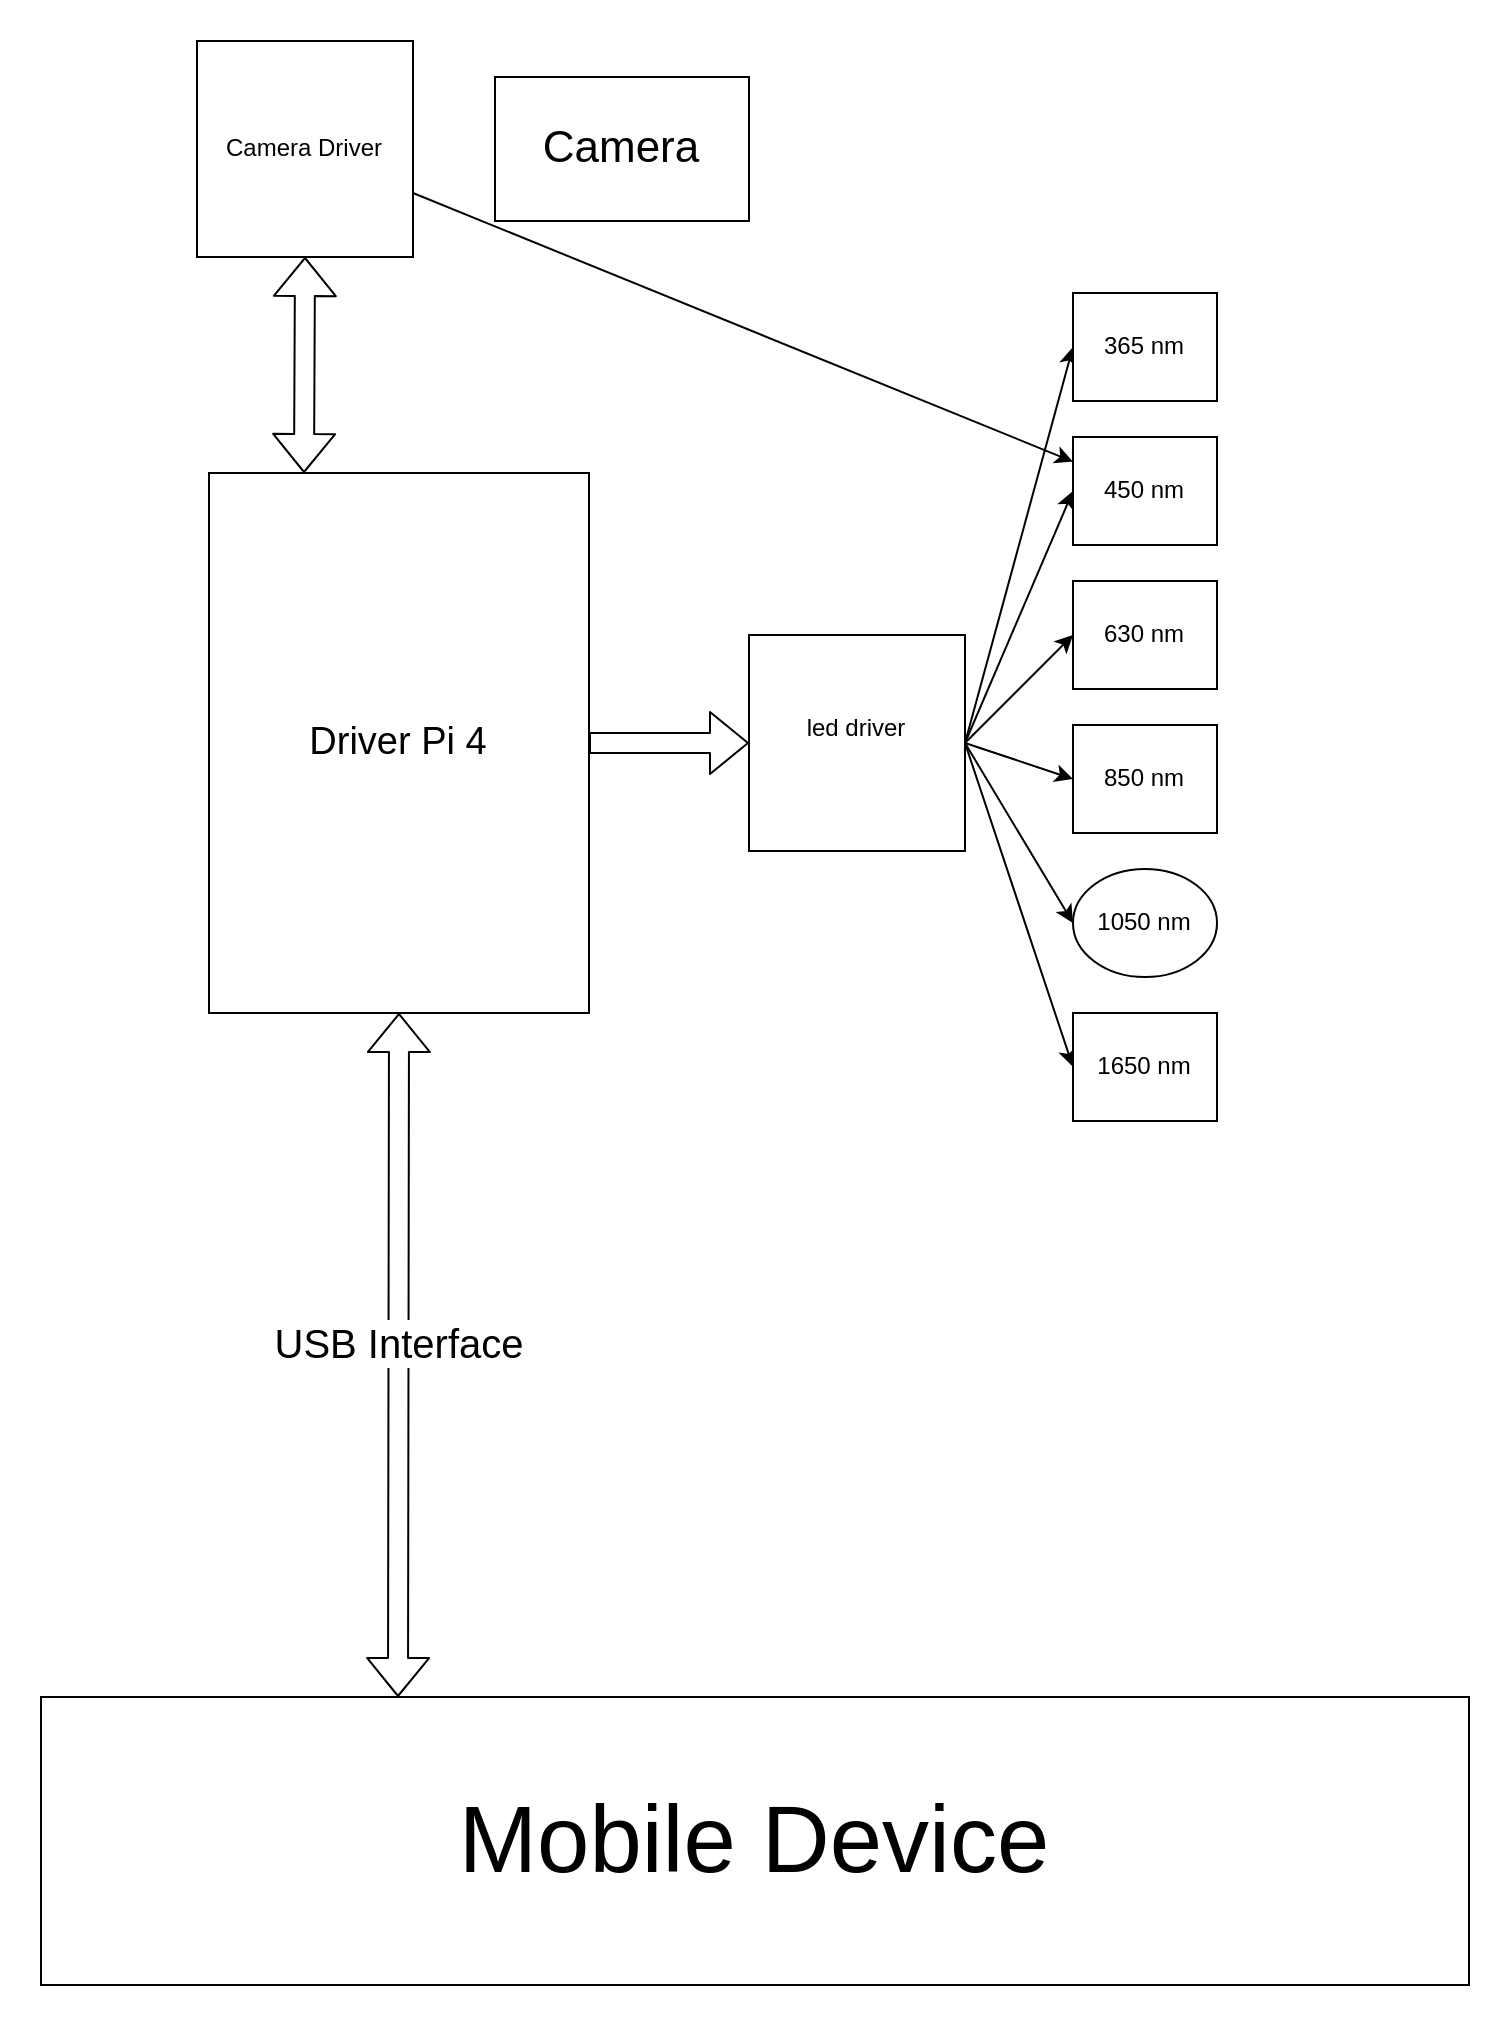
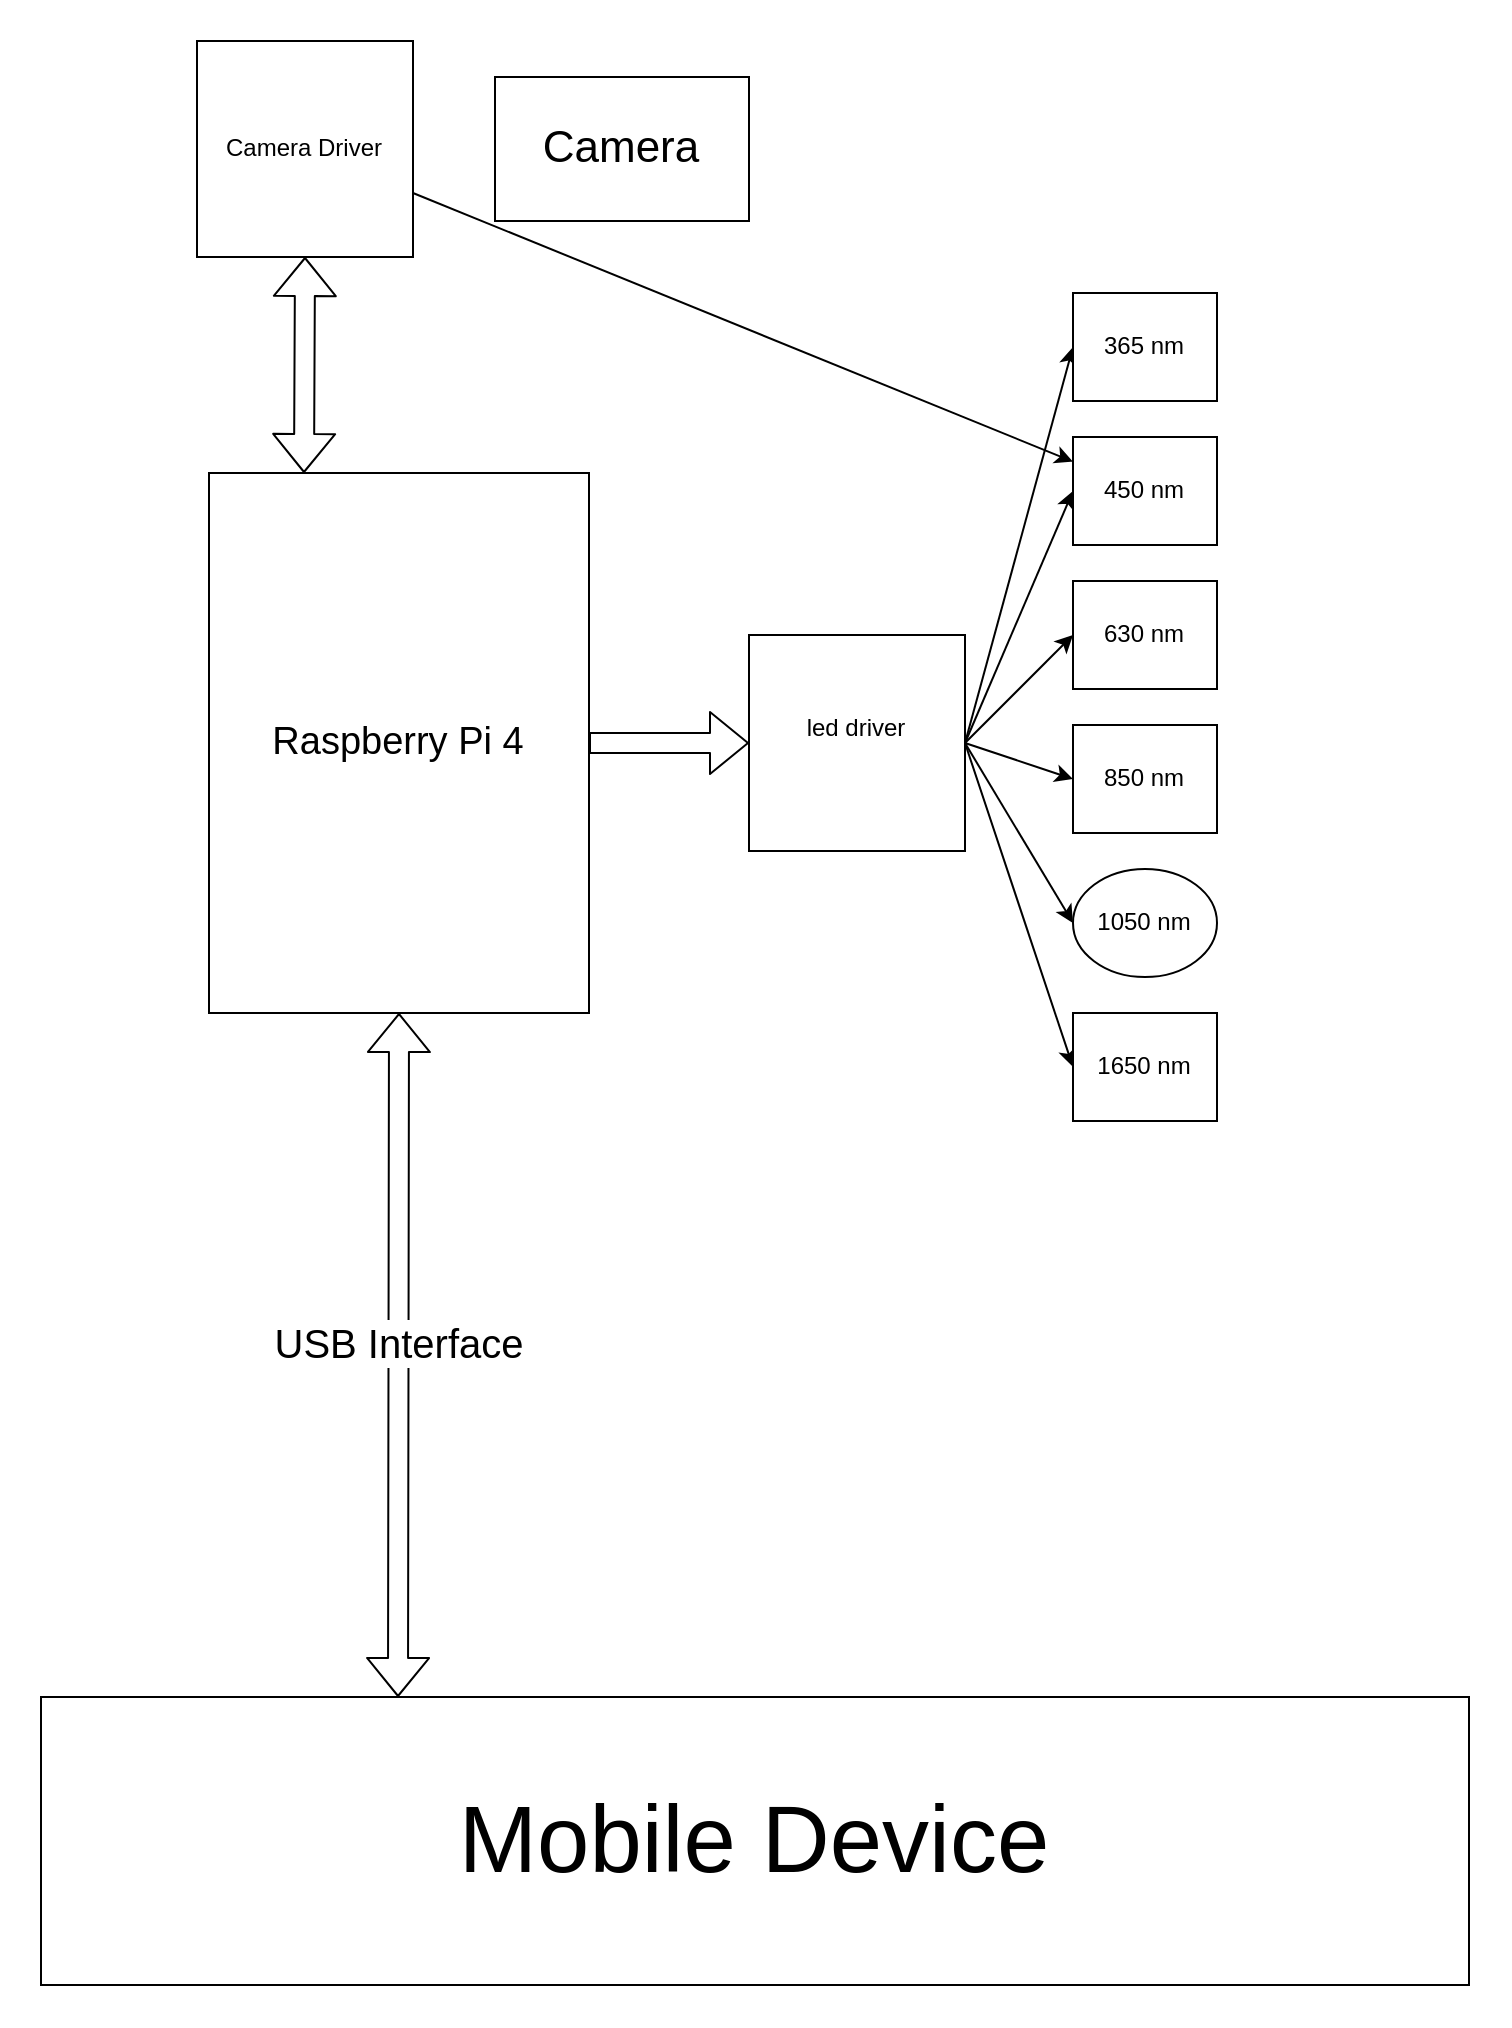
- <mxCell id="2" value="Driver Pi 4" style="rounded=0;whiteSpace=wrap;html=1;fontSize=19;" vertex="1" parent="1"><mxGeometry x="104" y="236" width="190" height="270" as="geometry" /></mxCell>
+ <mxCell id="2" value="Raspberry Pi 4" style="rounded=0;whiteSpace=wrap;html=1;fontSize=19;" vertex="1" parent="1"><mxGeometry x="104" y="236" width="190" height="270" as="geometry" /></mxCell>
